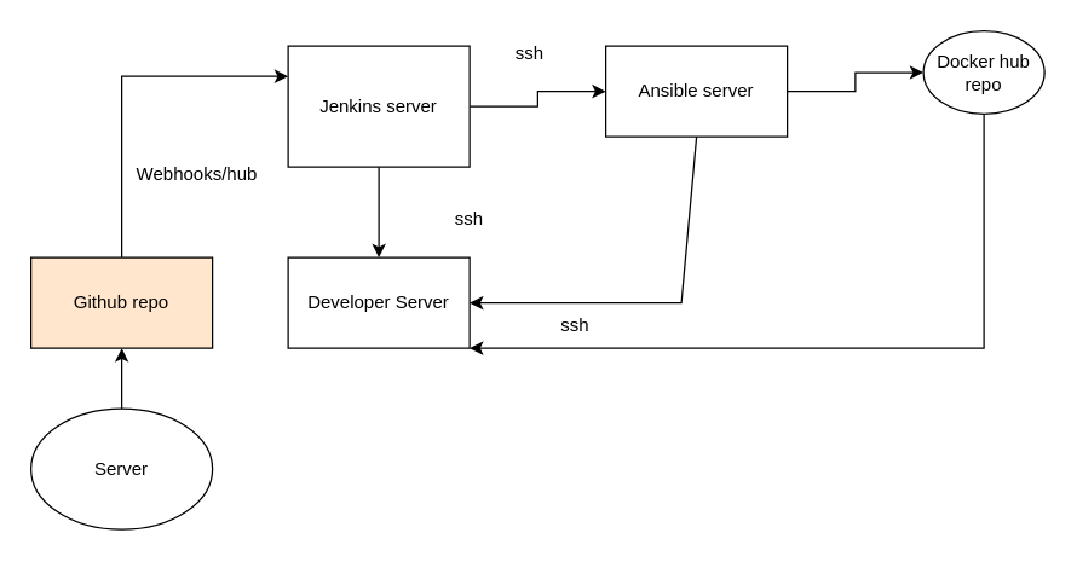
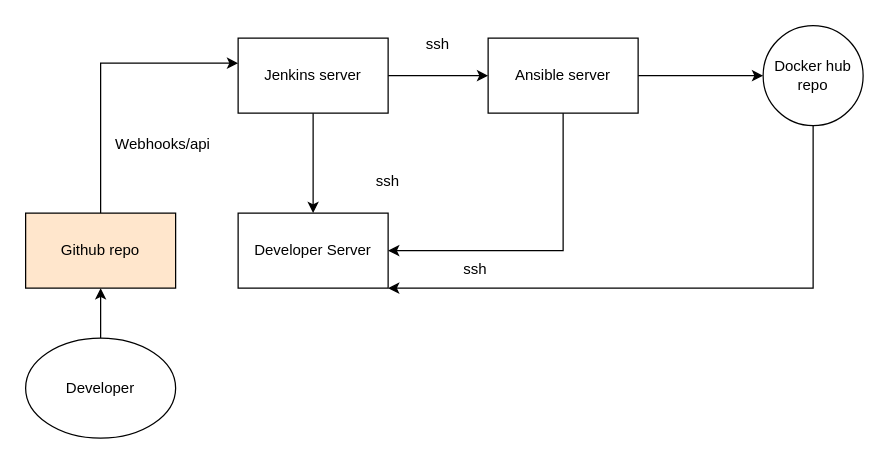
- <mxCell id="13" value="Docker hub repo" style="ellipse;whiteSpace=wrap;html=1;rounded=0;" vertex="1" parent="1"><mxGeometry x="610" y="20" width="80" height="55" as="geometry" /></mxCell>
+ <mxCell id="13" value="Docker hub repo" style="ellipse;whiteSpace=wrap;html=1;rounded=0;" vertex="1" parent="1"><mxGeometry x="610" y="20" width="80" height="80" as="geometry" /></mxCell>
- <mxCell id="11" value="Ansible server" style="rounded=0;whiteSpace=wrap;html=1;" vertex="1" parent="1"><mxGeometry x="400" y="30" width="120" height="60" as="geometry" /></mxCell>
+ <mxCell id="11" value="Ansible server" style="rounded=0;whiteSpace=wrap;html=1;" vertex="1" parent="1"><mxGeometry x="390" y="30" width="120" height="60" as="geometry" /></mxCell>
- <mxCell id="8" value="Jenkins server" style="rounded=0;whiteSpace=wrap;html=1;" vertex="1" parent="1"><mxGeometry x="190" y="30" width="120" height="80" as="geometry" /></mxCell>
+ <mxCell id="8" value="Jenkins server" style="rounded=0;whiteSpace=wrap;html=1;" vertex="1" parent="1"><mxGeometry x="190" y="30" width="120" height="60" as="geometry" /></mxCell>
- <mxCell id="15" value="Webhooks/hub" style="text;html=1;align=center;verticalAlign=middle;whiteSpace=wrap;rounded=0;" vertex="1" parent="1"><mxGeometry x="100" y="100" width="60" height="30" as="geometry" /></mxCell>
+ <mxCell id="15" value="Webhooks/api" style="text;html=1;align=center;verticalAlign=middle;whiteSpace=wrap;rounded=0;" vertex="1" parent="1"><mxGeometry x="100" y="100" width="60" height="30" as="geometry" /></mxCell>
- <mxCell id="3" value="Server" style="ellipse;whiteSpace=wrap;html=1;" vertex="1" parent="1"><mxGeometry x="20" y="270" width="120" height="80" as="geometry" /></mxCell>
+ <mxCell id="3" value="Developer" style="ellipse;whiteSpace=wrap;html=1;" vertex="1" parent="1"><mxGeometry x="20" y="270" width="120" height="80" as="geometry" /></mxCell>
